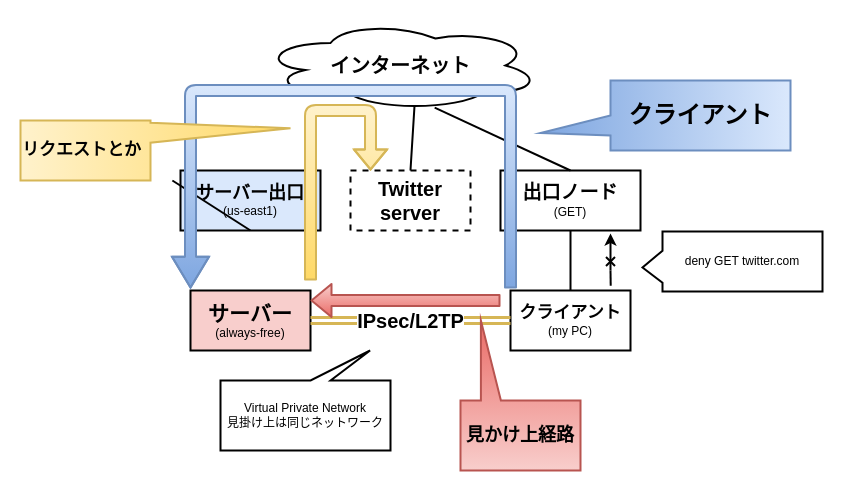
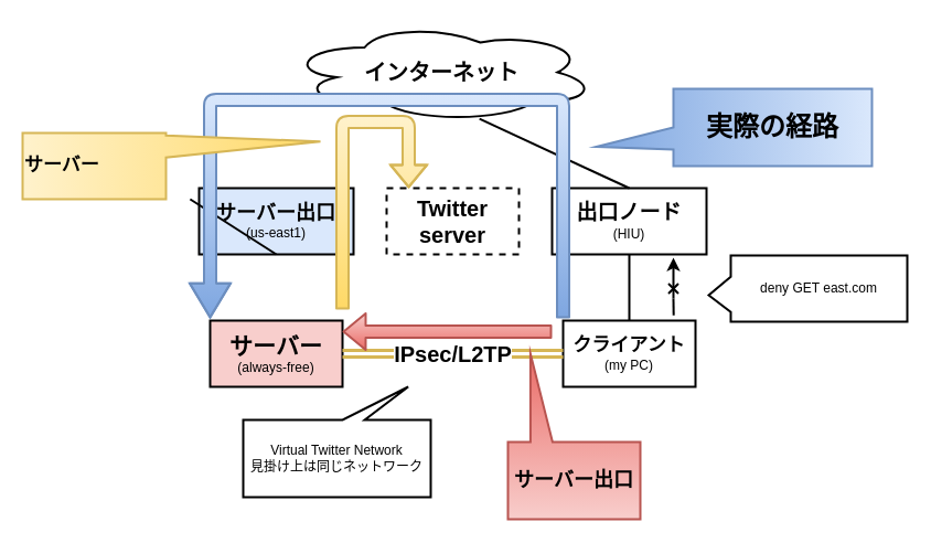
- <mxCell id="20" value="&lt;b&gt;&lt;font style=&quot;font-size: 24px&quot;&gt;クライアント&lt;/font&gt;&lt;/b&gt;" style="shape=callout;whiteSpace=wrap;html=1;perimeter=calloutPerimeter;strokeWidth=2;direction=south;size=70;position=0.5;position2=0.75;gradientColor=#7ea6e0;fillColor=#dae8fc;strokeColor=#6c8ebf;" parent="1" vertex="1"><mxGeometry x="540" y="80" width="250" height="70" as="geometry" /></mxCell>
+ <mxCell id="20" value="&lt;b&gt;&lt;font style=&quot;font-size: 24px&quot;&gt;実際の経路&lt;/font&gt;&lt;/b&gt;" style="shape=callout;whiteSpace=wrap;html=1;perimeter=calloutPerimeter;strokeWidth=2;direction=south;size=70;position=0.5;position2=0.75;gradientColor=#7ea6e0;fillColor=#dae8fc;strokeColor=#6c8ebf;" parent="1" vertex="1"><mxGeometry x="540" y="80" width="250" height="70" as="geometry" /></mxCell>
- <mxCell id="11" value="" style="endArrow=none;html=1;entryX=0.5;entryY=0;entryDx=0;entryDy=0;exitX=0.55;exitY=0.95;exitDx=0;exitDy=0;exitPerimeter=0;strokeWidth=2;" parent="1" source="5" target="10" edge="1"><mxGeometry width="50" height="50" relative="1" as="geometry"><mxPoint x="400" y="150" as="sourcePoint" /><mxPoint x="420" y="290" as="targetPoint" /></mxGeometry></mxCell>
- <mxCell id="22" value="&lt;div&gt;&lt;span&gt;リクエストとか&lt;/span&gt;&lt;/div&gt;" style="shape=callout;whiteSpace=wrap;html=1;perimeter=calloutPerimeter;direction=north;size=140;position=0.63;position2=0.87;gradientColor=#ffd966;fillColor=#fff2cc;strokeColor=#d6b656;strokeWidth=2;fontStyle=1;fontSize=17;align=left;" vertex="1" parent="1"><mxGeometry x="20" y="120" width="270" height="60" as="geometry" /></mxCell>
+ <mxCell id="22" value="&lt;div&gt;&lt;span&gt;サーバー&lt;/span&gt;&lt;/div&gt;" style="shape=callout;whiteSpace=wrap;html=1;perimeter=calloutPerimeter;direction=north;size=140;position=0.63;position2=0.87;gradientColor=#ffd966;fillColor=#fff2cc;strokeColor=#d6b656;strokeWidth=2;fontStyle=1;fontSize=17;align=left;" vertex="1" parent="1"><mxGeometry x="20" y="120" width="270" height="60" as="geometry" /></mxCell>
- <mxCell id="6" value="&lt;b&gt;&lt;font style=&quot;font-size: 19px&quot;&gt;出口ノード&lt;/font&gt;&lt;/b&gt;&lt;br&gt;(GET)" style="rounded=0;whiteSpace=wrap;html=1;strokeWidth=2;" parent="1" vertex="1"><mxGeometry x="500" y="170" width="140" height="60" as="geometry" /></mxCell>
+ <mxCell id="6" value="&lt;b&gt;&lt;font style=&quot;font-size: 19px&quot;&gt;出口ノード&lt;/font&gt;&lt;/b&gt;&lt;br&gt;(HIU)" style="rounded=0;whiteSpace=wrap;html=1;strokeWidth=2;" parent="1" vertex="1"><mxGeometry x="500" y="170" width="140" height="60" as="geometry" /></mxCell>
- <mxCell id="14" value="deny GET twitter.com" style="shape=callout;whiteSpace=wrap;html=1;perimeter=calloutPerimeter;position2=0.6;size=20;position=0.32;flipH=0;flipV=0;direction=south;base=32;strokeWidth=2;" parent="1" vertex="1"><mxGeometry x="642" y="231" width="180" height="60" as="geometry" /></mxCell>
+ <mxCell id="14" value="deny GET east.com" style="shape=callout;whiteSpace=wrap;html=1;perimeter=calloutPerimeter;position2=0.6;size=20;position=0.32;flipH=0;flipV=0;direction=south;base=32;strokeWidth=2;" parent="1" vertex="1"><mxGeometry x="642" y="231" width="180" height="60" as="geometry" /></mxCell>
- <mxCell id="17" value="Virtual Private Network&lt;br&gt;見掛け上は同じネットワーク" style="shape=callout;whiteSpace=wrap;html=1;perimeter=calloutPerimeter;strokeWidth=2;flipH=0;flipV=1;position2=0.88;size=30;position=0.53;" parent="1" vertex="1"><mxGeometry x="220" y="350" width="170" height="100" as="geometry" /></mxCell>
+ <mxCell id="17" value="Virtual Twitter Network&lt;br&gt;見掛け上は同じネットワーク" style="shape=callout;whiteSpace=wrap;html=1;perimeter=calloutPerimeter;strokeWidth=2;flipH=0;flipV=1;position2=0.88;size=30;position=0.53;" parent="1" vertex="1"><mxGeometry x="220" y="350" width="170" height="100" as="geometry" /></mxCell>
- <mxCell id="19" value="&lt;b&gt;&lt;font style=&quot;font-size: 18px&quot;&gt;見かけ上経路&lt;/font&gt;&lt;/b&gt;" style="shape=callout;whiteSpace=wrap;html=1;perimeter=calloutPerimeter;strokeWidth=2;flipV=1;position2=0.17;size=80;position=0.17;base=20;gradientColor=#ea6b66;fillColor=#f8cecc;strokeColor=#b85450;" parent="1" vertex="1"><mxGeometry x="460" y="320" width="120" height="150" as="geometry" /></mxCell>
+ <mxCell id="19" value="&lt;b&gt;&lt;font style=&quot;font-size: 18px&quot;&gt;サーバー出口&lt;/font&gt;&lt;/b&gt;" style="shape=callout;whiteSpace=wrap;html=1;perimeter=calloutPerimeter;strokeWidth=2;flipV=1;position2=0.17;size=80;position=0.17;base=20;gradientColor=#ea6b66;fillColor=#f8cecc;strokeColor=#b85450;" parent="1" vertex="1"><mxGeometry x="460" y="320" width="120" height="150" as="geometry" /></mxCell>
